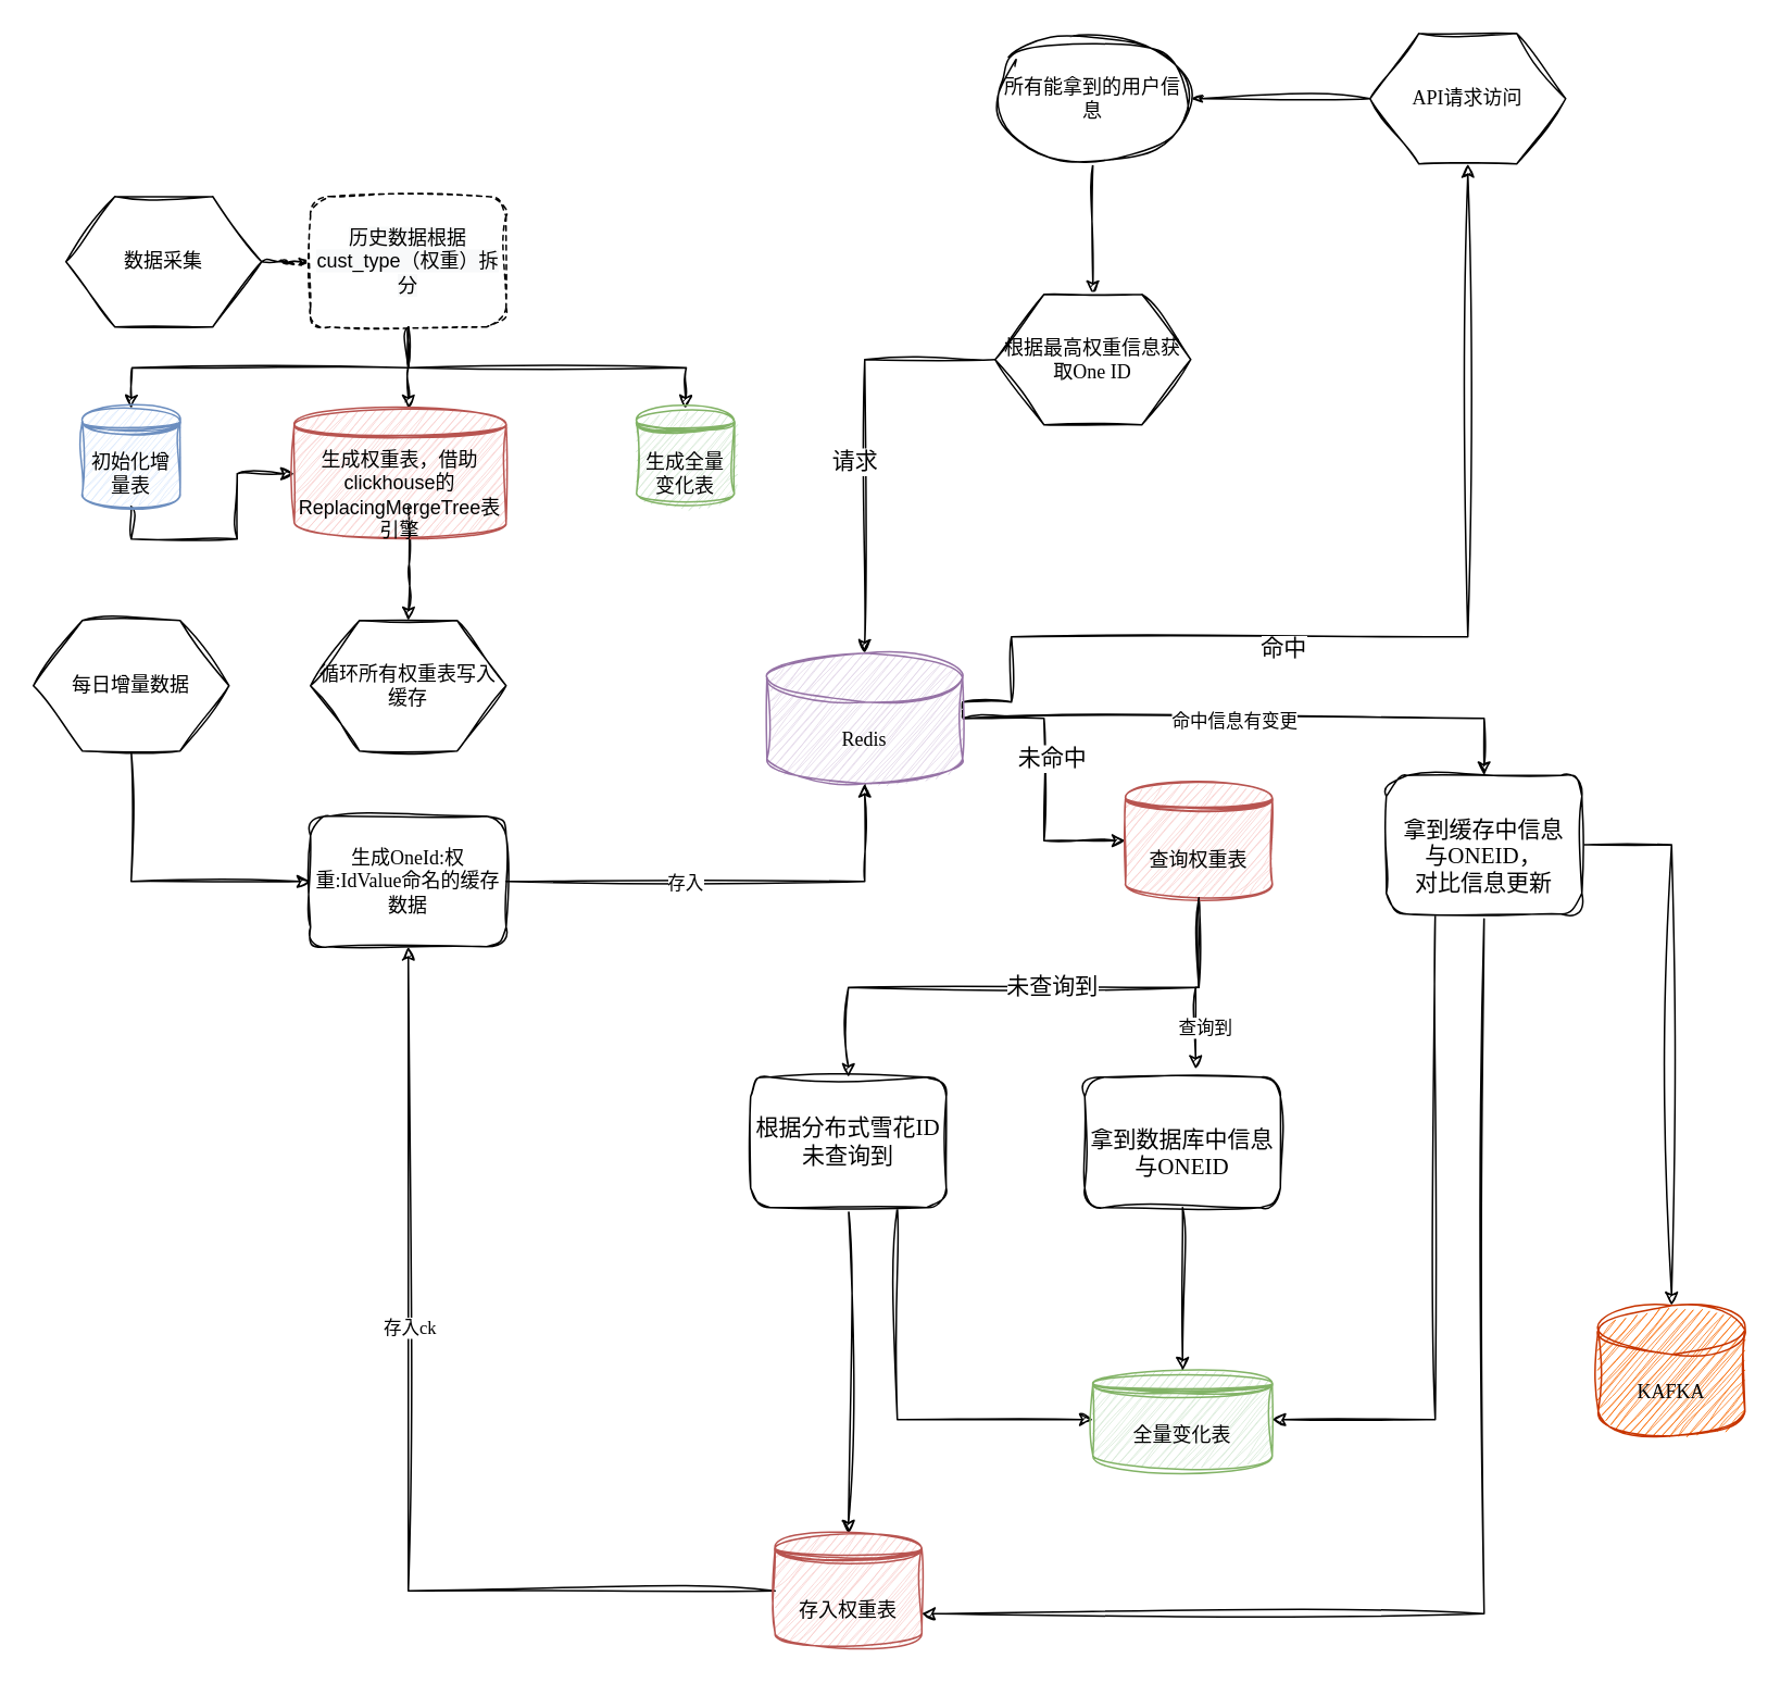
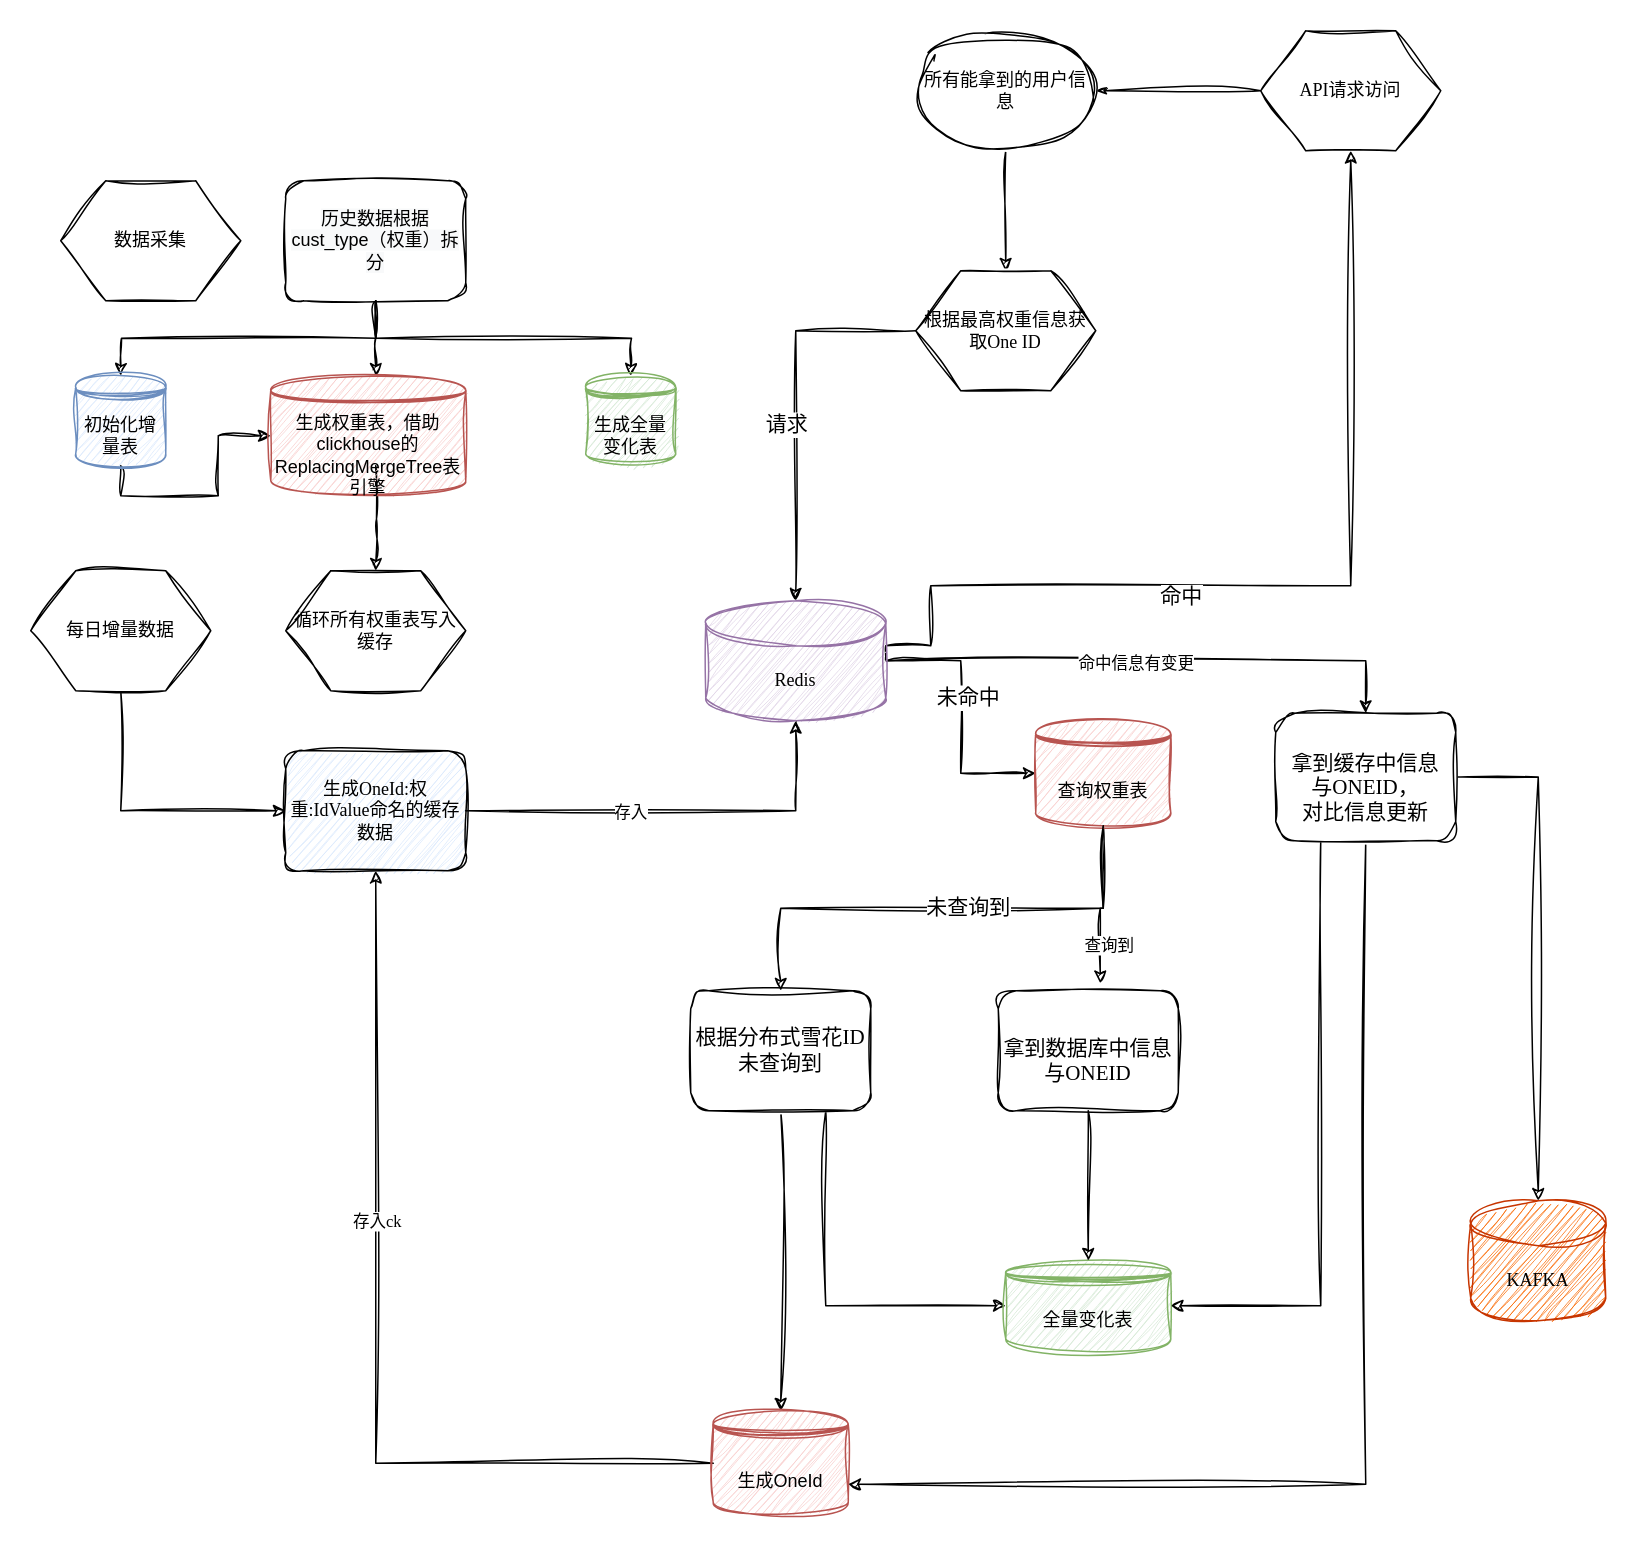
- <mxCell id="2" style="edgeStyle=orthogonalEdgeStyle;rounded=1;html=1;labelBackgroundColor=none;startArrow=none;startFill=0;startSize=5;endArrow=classicThin;endFill=1;endSize=5;jettySize=auto;orthogonalLoop=1;strokeWidth=1;fontFamily=Verdana;fontSize=8;sketch=1;curveFitting=1;jiggle=2;" parent="1" source="3" target="7" edge="1"><mxGeometry relative="1" as="geometry" /></mxCell>
- <mxCell id="7" value="&lt;span style=&quot;font-family: Helvetica; background-color: rgb(248, 249, 250);&quot;&gt;历史数据根据cust_type（权重）拆分&lt;/span&gt;" style="rounded=1;whiteSpace=wrap;html=1;shadow=0;labelBackgroundColor=none;strokeWidth=1;fontFamily=Verdana;fontSize=12;align=center;sketch=1;curveFitting=1;jiggle=2;dashed=1;" parent="1" vertex="1"><mxGeometry x="190" y="120" width="120" height="80" as="geometry" /></mxCell>
+ <mxCell id="7" value="&lt;span style=&quot;font-family: Helvetica; background-color: rgb(248, 249, 250);&quot;&gt;历史数据根据cust_type（权重）拆分&lt;/span&gt;" style="rounded=1;whiteSpace=wrap;html=1;shadow=0;labelBackgroundColor=none;strokeWidth=1;fontFamily=Verdana;fontSize=12;align=center;sketch=1;curveFitting=1;jiggle=2;" parent="1" vertex="1"><mxGeometry x="190" y="120" width="120" height="80" as="geometry" /></mxCell>
- <mxCell id="9" value="生成OneId:权重:IdValue命名的缓存数据" style="rounded=1;whiteSpace=wrap;html=1;shadow=0;labelBackgroundColor=none;strokeWidth=1;fontFamily=Verdana;fontSize=12;align=center;sketch=1;curveFitting=1;jiggle=2;" parent="1" vertex="1"><mxGeometry x="190" y="500" width="120" height="80" as="geometry" /></mxCell>
+ <mxCell id="9" value="生成OneId:权重:IdValue命名的缓存数据" style="rounded=1;whiteSpace=wrap;html=1;shadow=0;labelBackgroundColor=none;strokeWidth=1;fontFamily=Verdana;fontSize=12;align=center;sketch=1;curveFitting=1;jiggle=2;fillColor=#dae8fc;" parent="1" vertex="1"><mxGeometry x="190" y="500" width="120" height="80" as="geometry" /></mxCell>
- <mxCell id="42" value="&lt;span style=&quot;font-family: Helvetica;&quot;&gt;存入权重表&lt;/span&gt;" style="shape=datastore;whiteSpace=wrap;html=1;sketch=1;hachureGap=4;jiggle=2;curveFitting=1;fontFamily=Architects Daughter;fontSource=https%3A%2F%2Ffonts.googleapis.com%2Fcss%3Ffamily%3DArchitects%2BDaughter;textShadow=0;fillColor=#f8cecc;strokeColor=#b85450;" parent="1" vertex="1"><mxGeometry x="475" y="940" width="90" height="70" as="geometry" /></mxCell>
+ <mxCell id="42" value="&lt;span style=&quot;font-family: Helvetica;&quot;&gt;生成OneId&lt;/span&gt;" style="shape=datastore;whiteSpace=wrap;html=1;sketch=1;hachureGap=4;jiggle=2;curveFitting=1;fontFamily=Architects Daughter;fontSource=https%3A%2F%2Ffonts.googleapis.com%2Fcss%3Ffamily%3DArchitects%2BDaughter;textShadow=0;fillColor=#f8cecc;strokeColor=#b85450;" parent="1" vertex="1"><mxGeometry x="475" y="940" width="90" height="70" as="geometry" /></mxCell>
